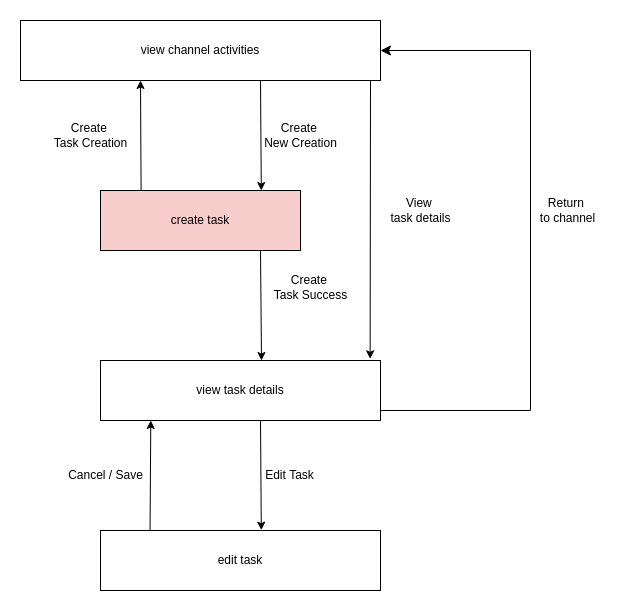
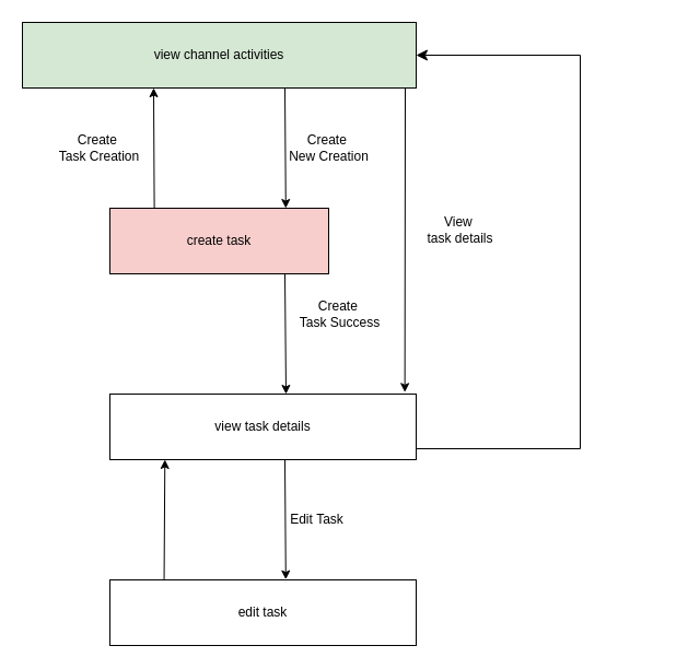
- <mxCell id="2" value="view channel activities" style="rounded=0;whiteSpace=wrap;html=1;" vertex="1" parent="1"><mxGeometry x="20" y="20" width="360" height="60" as="geometry" /></mxCell>
+ <mxCell id="2" value="view channel activities" style="rounded=0;whiteSpace=wrap;html=1;fillColor=#d5e8d4;" vertex="1" parent="1"><mxGeometry x="20" y="20" width="360" height="60" as="geometry" /></mxCell>
- <mxCell id="14" value="Return&amp;nbsp;&lt;div&gt;to channel&lt;/div&gt;" style="text;html=1;align=center;verticalAlign=middle;resizable=0;points=[];autosize=1;strokeColor=none;fillColor=none;" vertex="1" parent="1"><mxGeometry x="527" y="190" width="80" height="40" as="geometry" /></mxCell>
- <mxCell id="19" value="Cancel / Save" style="text;html=1;align=center;verticalAlign=middle;resizable=0;points=[];autosize=1;strokeColor=none;fillColor=none;" vertex="1" parent="1"><mxGeometry x="55" y="459.64" width="100" height="30" as="geometry" /></mxCell>
